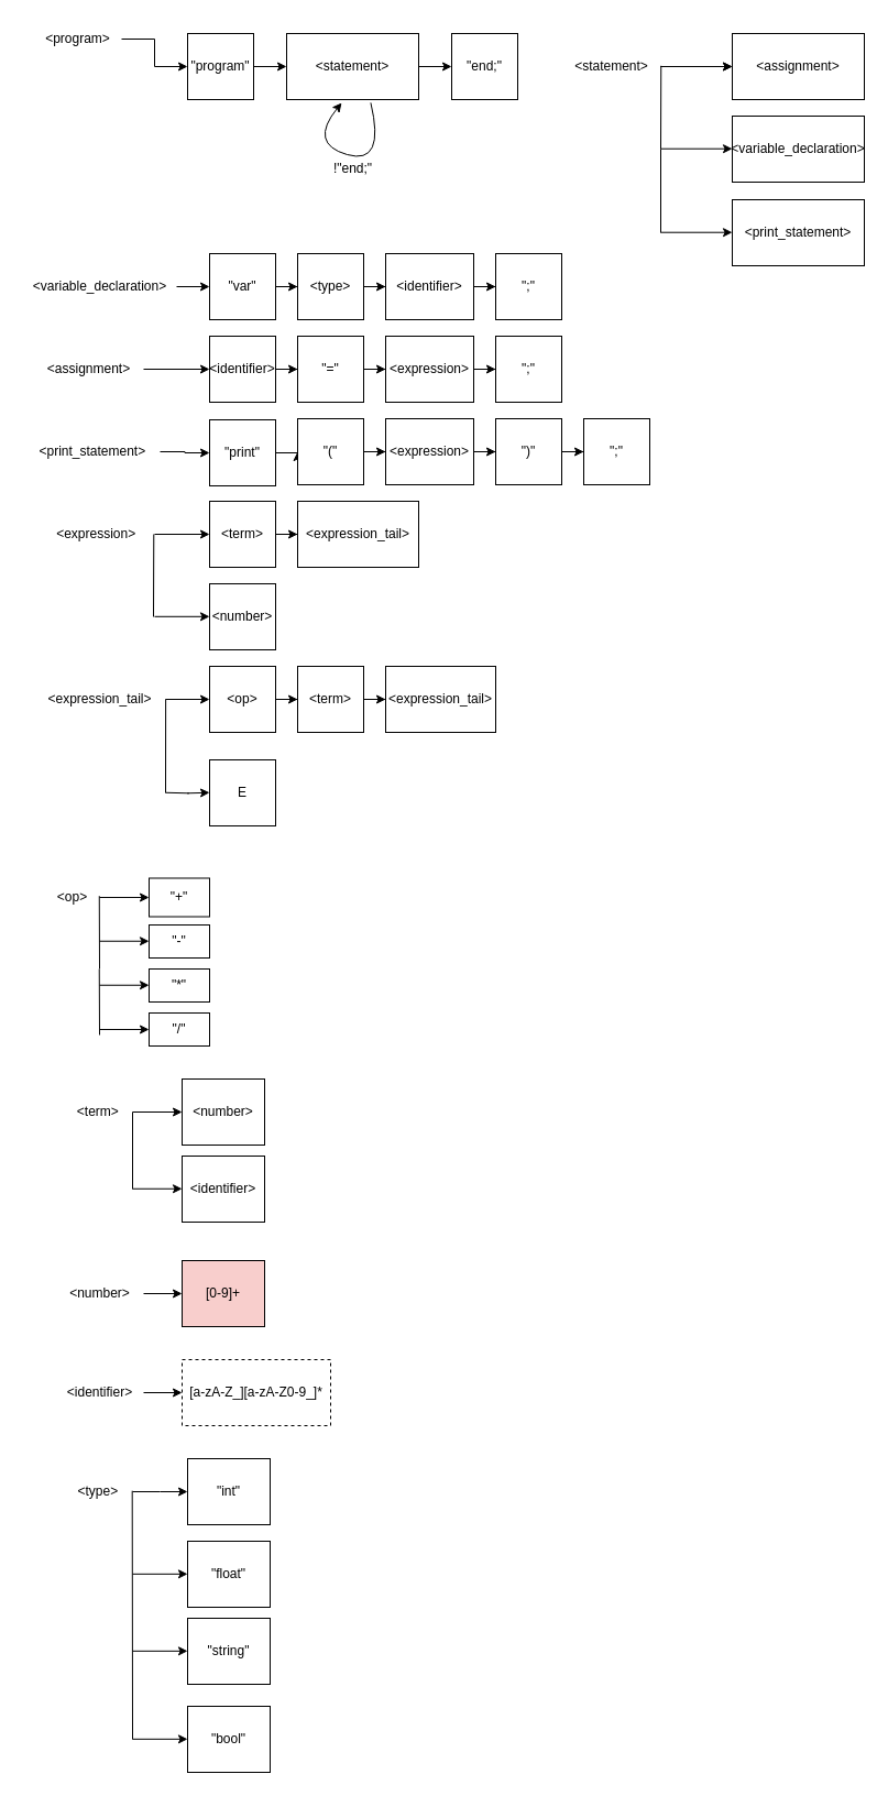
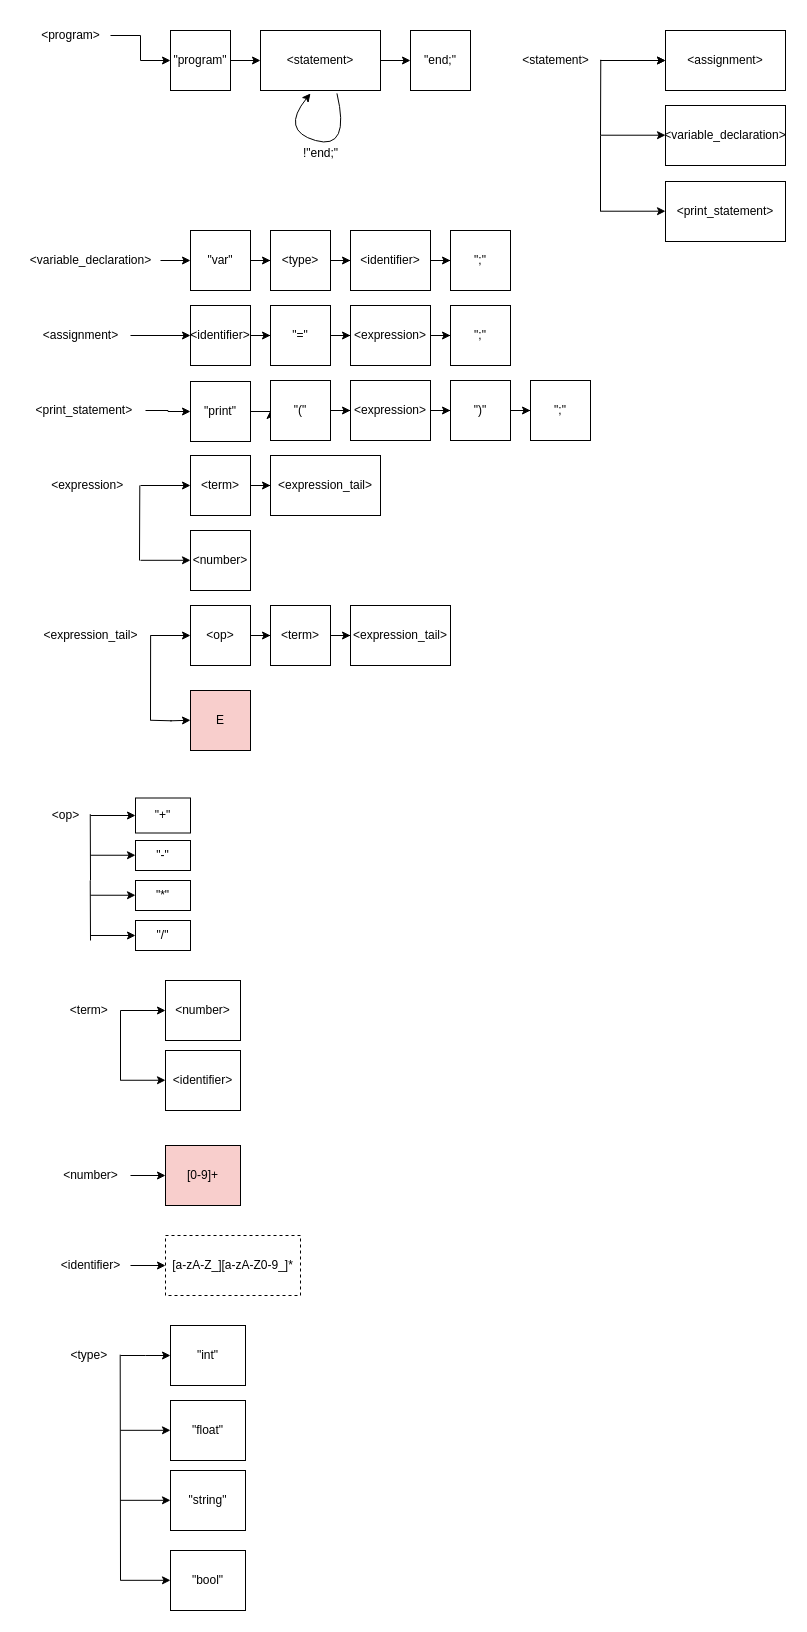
- <mxCell id="64" value="E" style="whiteSpace=wrap;html=1;" parent="1" vertex="1"><mxGeometry x="190" y="690" width="60" height="60" as="geometry" /></mxCell>
+ <mxCell id="64" value="E" style="whiteSpace=wrap;html=1;fillColor=#f8cecc;" parent="1" vertex="1"><mxGeometry x="190" y="690" width="60" height="60" as="geometry" /></mxCell>
